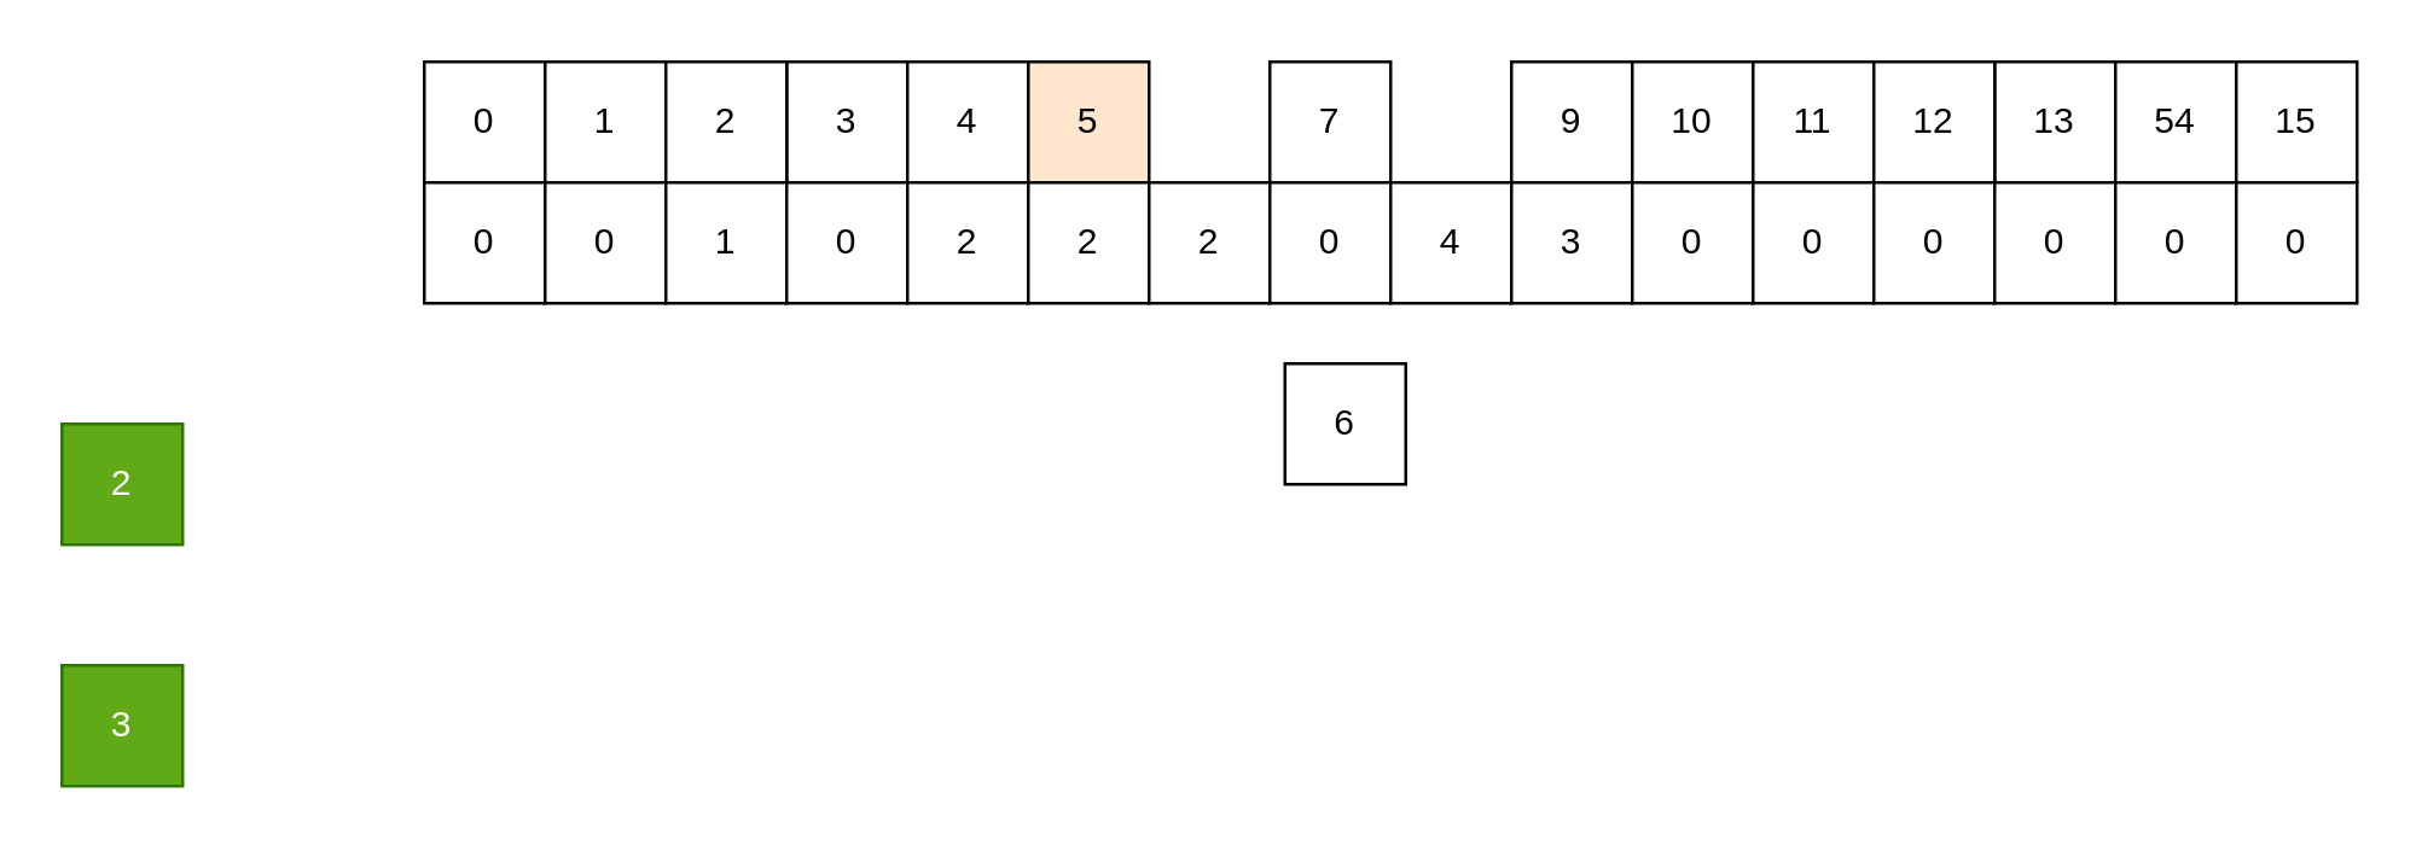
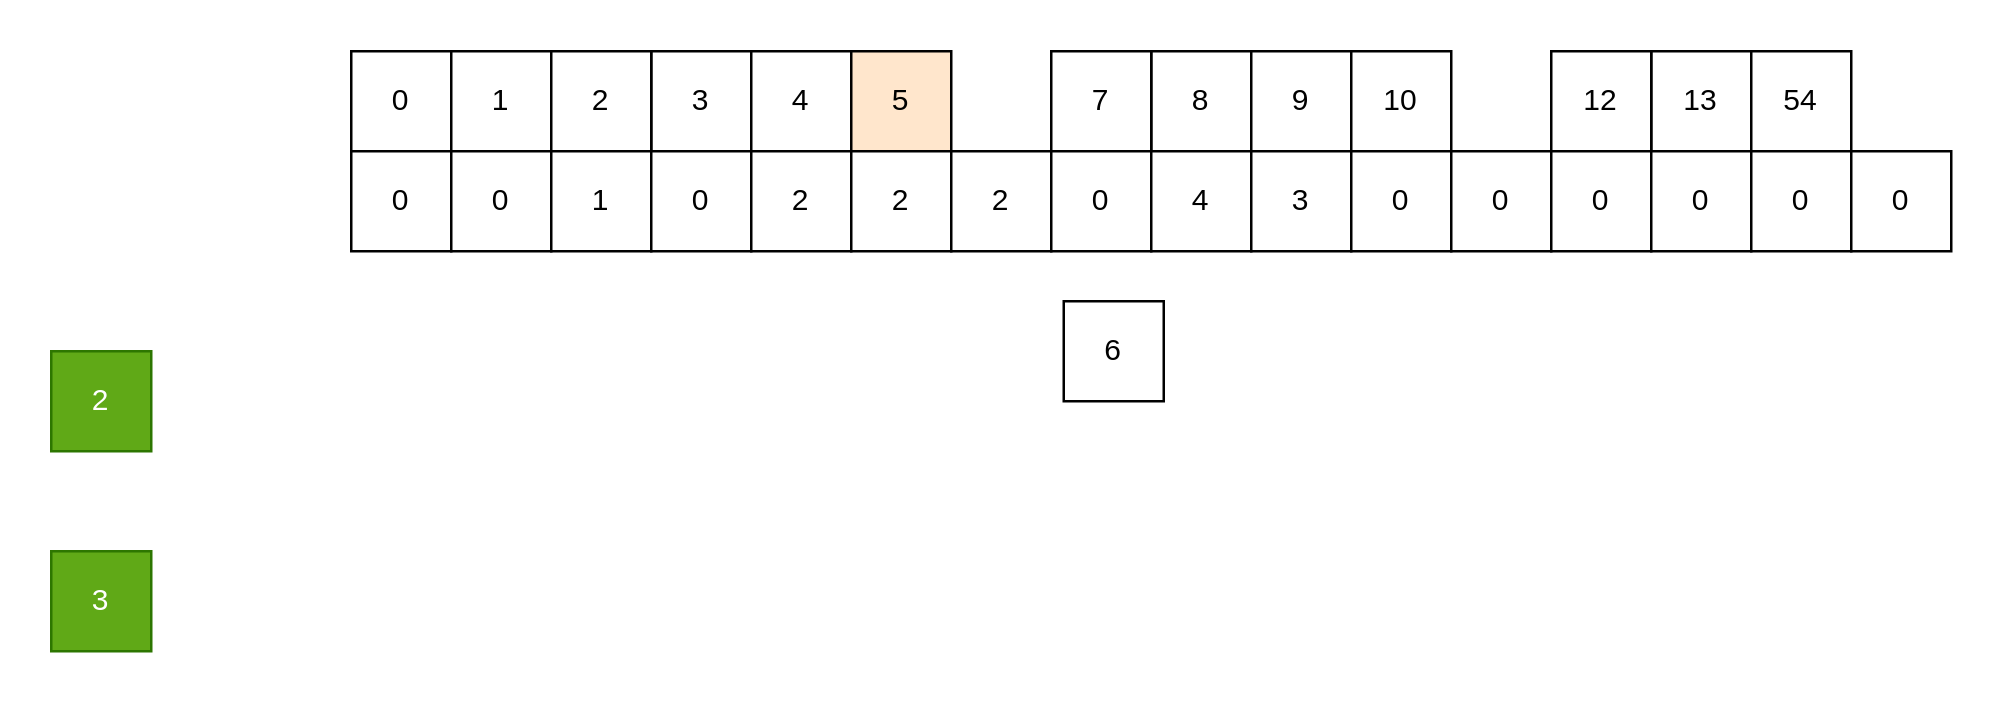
+ <mxCell id="8" value="8" style="rounded=0;whiteSpace=wrap;html=1;" vertex="1" parent="1"><mxGeometry x="460" y="20" width="40" height="40" as="geometry" /></mxCell>
- <mxCell id="14" value="11" style="rounded=0;whiteSpace=wrap;html=1;" vertex="1" parent="1"><mxGeometry x="580" y="20" width="40" height="40" as="geometry" /></mxCell>
- <mxCell id="17" value="15" style="rounded=0;whiteSpace=wrap;html=1;" vertex="1" parent="1"><mxGeometry x="740" y="20" width="40" height="40" as="geometry" /></mxCell>
